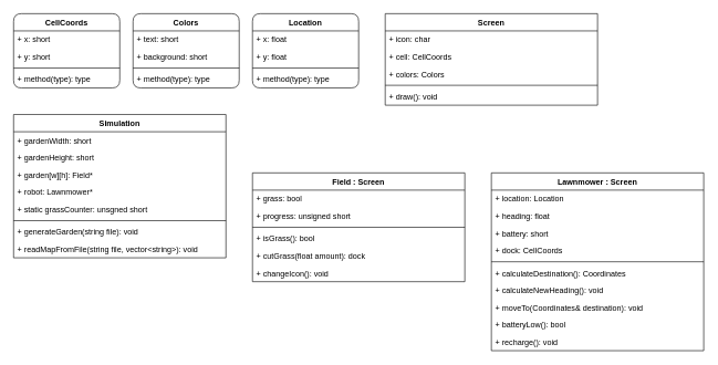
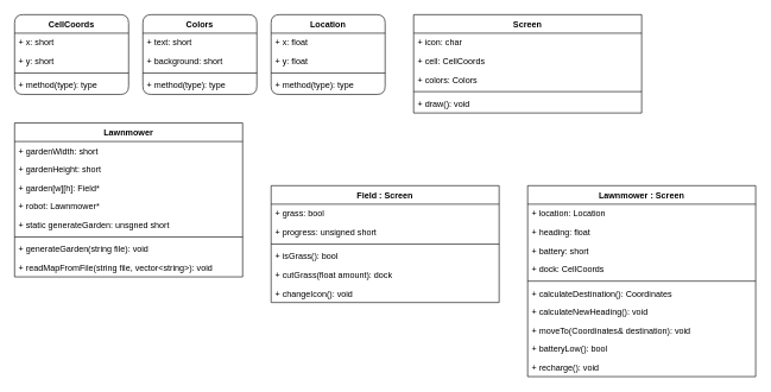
- <mxCell id="34" value="Simulation" style="swimlane;fontStyle=1;align=center;verticalAlign=top;childLayout=stackLayout;horizontal=1;startSize=26;horizontalStack=0;resizeParent=1;resizeParentMax=0;resizeLast=0;collapsible=1;marginBottom=0;rounded=0;" vertex="1" parent="1"><mxGeometry x="20" y="172" width="320" height="216" as="geometry" /></mxCell>
+ <mxCell id="34" value="Lawnmower" style="swimlane;fontStyle=1;align=center;verticalAlign=top;childLayout=stackLayout;horizontal=1;startSize=26;horizontalStack=0;resizeParent=1;resizeParentMax=0;resizeLast=0;collapsible=1;marginBottom=0;rounded=0;" vertex="1" parent="1"><mxGeometry x="20" y="172" width="320" height="216" as="geometry" /></mxCell>
- <mxCell id="39" value="+ static grassCounter: unsgned short" style="text;strokeColor=none;fillColor=none;align=left;verticalAlign=top;spacingLeft=4;spacingRight=4;overflow=hidden;rotatable=0;points=[[0,0.5],[1,0.5]];portConstraint=eastwest;rounded=1;" vertex="1" parent="34"><mxGeometry y="130" width="320" height="26" as="geometry" /></mxCell>
+ <mxCell id="39" value="+ static generateGarden: unsgned short" style="text;strokeColor=none;fillColor=none;align=left;verticalAlign=top;spacingLeft=4;spacingRight=4;overflow=hidden;rotatable=0;points=[[0,0.5],[1,0.5]];portConstraint=eastwest;rounded=1;" vertex="1" parent="34"><mxGeometry y="130" width="320" height="26" as="geometry" /></mxCell>
